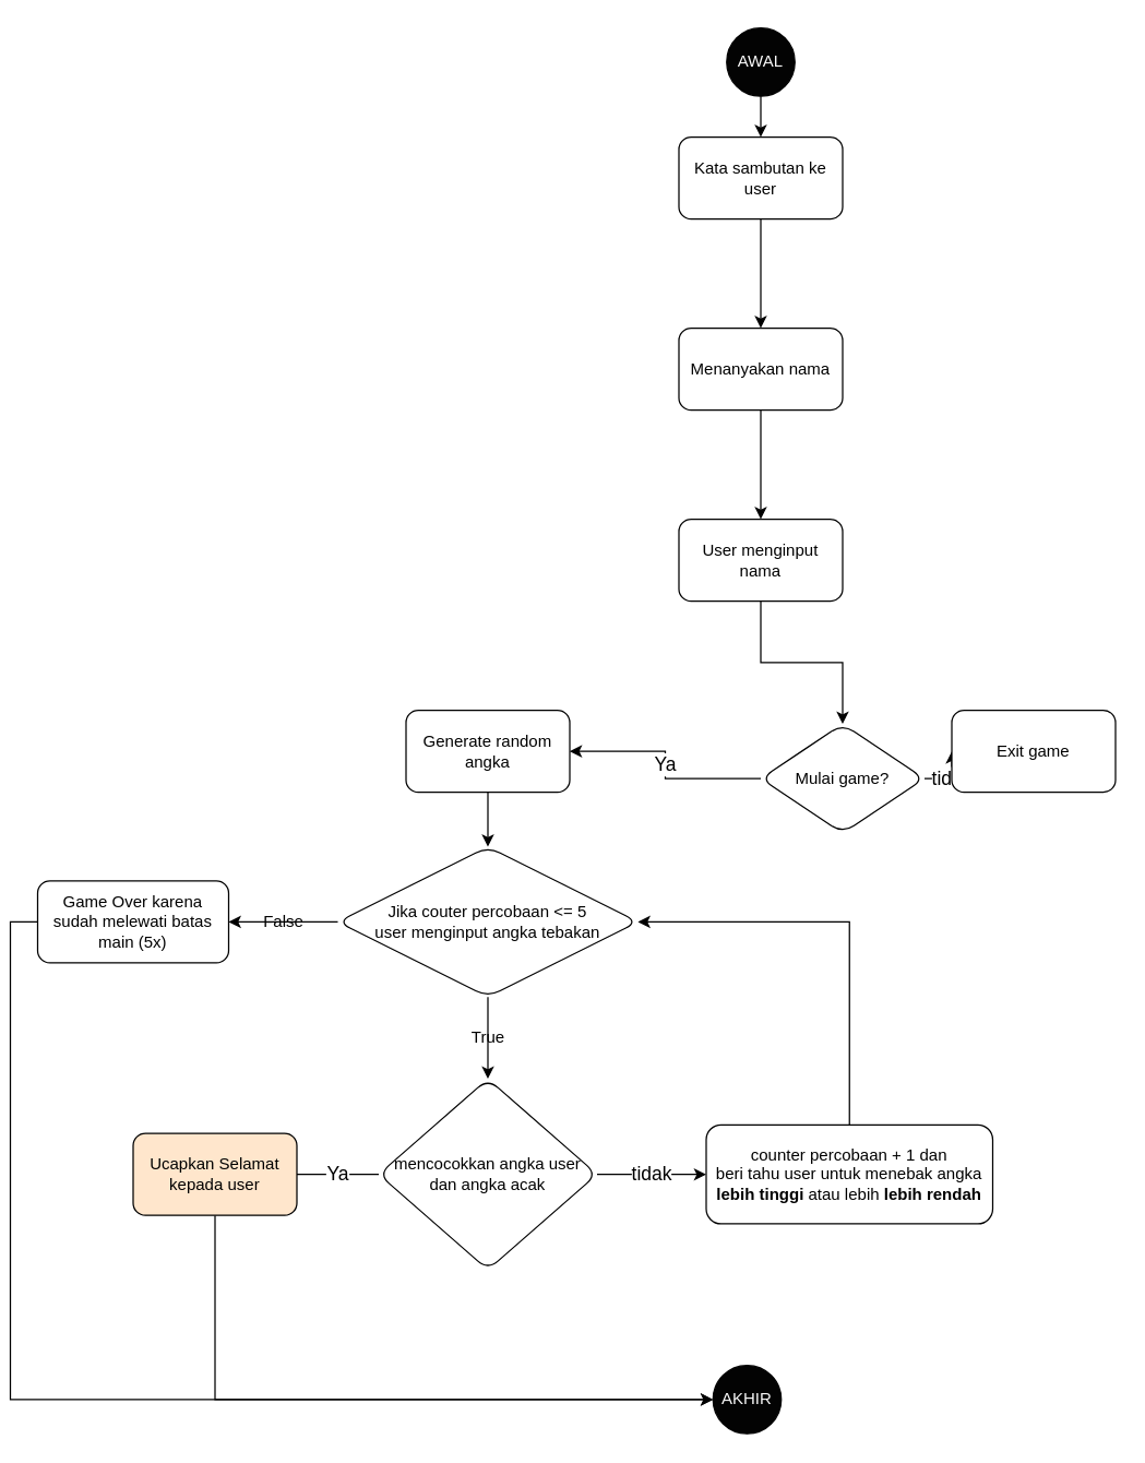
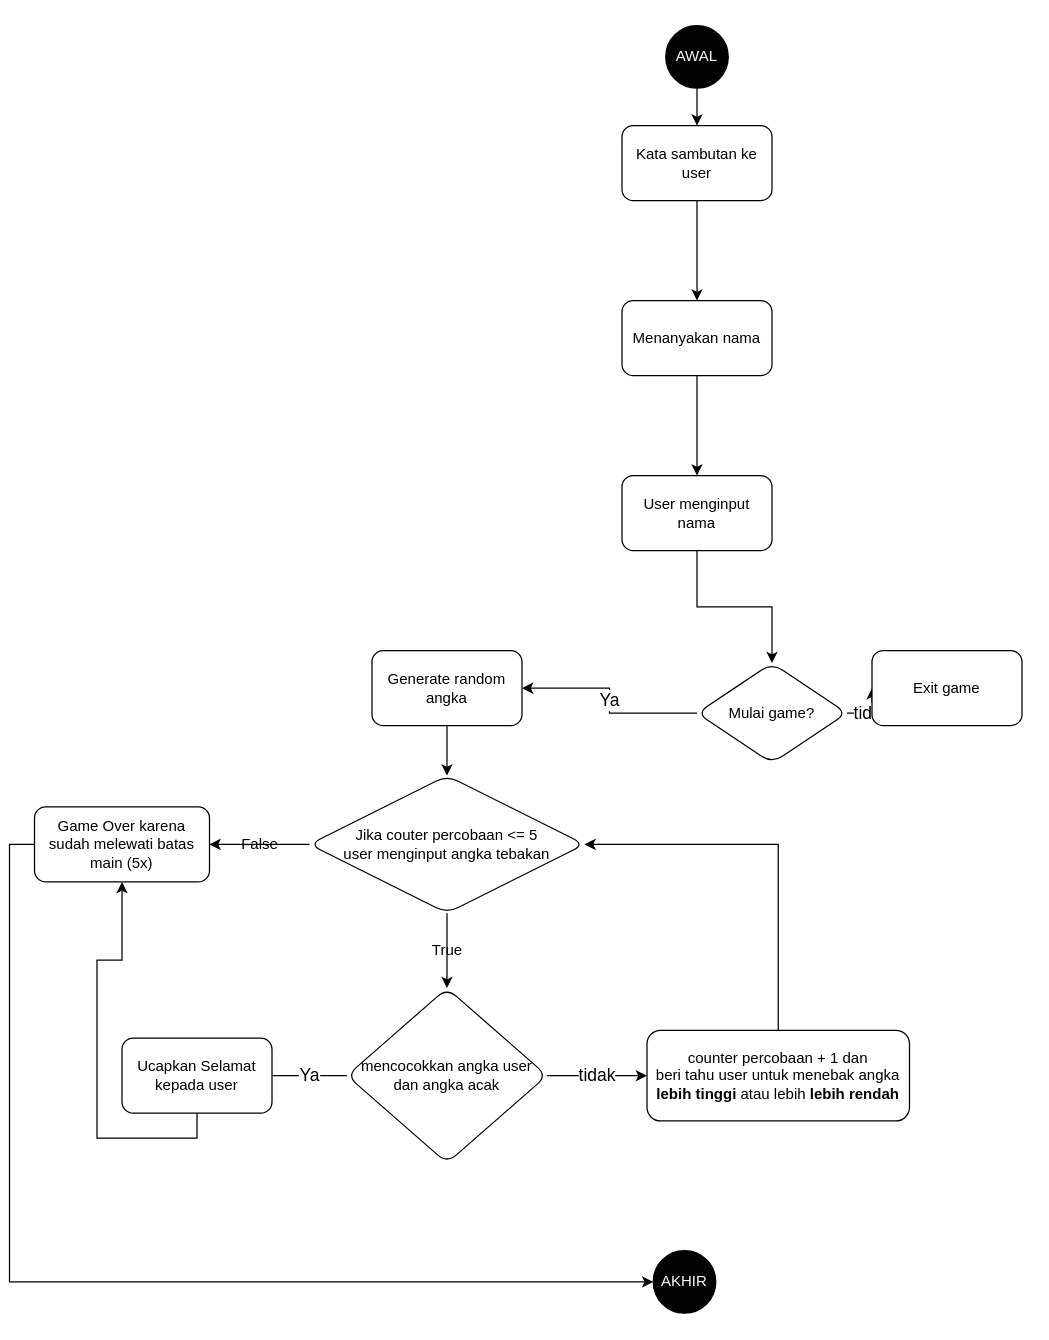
- <mxCell id="20" value="Ucapkan Selamat kepada user&lt;br&gt;" style="whiteSpace=wrap;html=1;rounded=1;fillColor=#ffe6cc;" vertex="1" parent="1"><mxGeometry x="90" y="830" width="120" height="60" as="geometry" /></mxCell>
+ <mxCell id="20" value="Ucapkan Selamat kepada user&lt;br&gt;" style="whiteSpace=wrap;html=1;rounded=1;" vertex="1" parent="1"><mxGeometry x="90" y="830" width="120" height="60" as="geometry" /></mxCell>
- <mxCell id="19" style="edgeStyle=orthogonalEdgeStyle;rounded=0;orthogonalLoop=1;jettySize=auto;html=1;exitX=0.5;exitY=1;exitDx=0;exitDy=0;entryX=0;entryY=0.5;entryDx=0;entryDy=0;fontSize=12;" edge="1" parent="1" source="20" target="23"><mxGeometry relative="1" as="geometry" /></mxCell>
+ <mxCell id="19" style="edgeStyle=orthogonalEdgeStyle;rounded=0;orthogonalLoop=1;jettySize=auto;html=1;exitX=0.5;exitY=1;exitDx=0;exitDy=0;fontSize=12;" edge="1" parent="1" source="20" target="28"><mxGeometry relative="1" as="geometry" /></mxCell>
